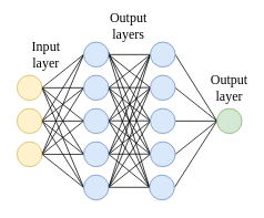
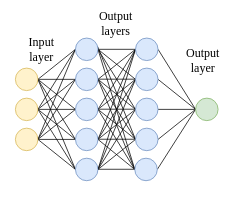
- <mxCell id="49" value="&lt;div style=&quot;font-size: 16px&quot;&gt;&lt;font style=&quot;font-size: 16px&quot;&gt;Output&lt;/font&gt;&lt;/div&gt;&lt;div style=&quot;font-size: 16px&quot;&gt;&lt;font style=&quot;font-size: 16px&quot;&gt;layer&lt;br&gt;&lt;/font&gt;&lt;/div&gt;" style="text;html=1;strokeColor=none;fillColor=none;align=center;verticalAlign=middle;whiteSpace=wrap;rounded=0;fontFamily=lmodern;" parent="1" vertex="1"><mxGeometry x="255" y="95" width="40" height="20" as="geometry" /></mxCell>
+ <mxCell id="49" value="&lt;div style=&quot;font-size: 16px&quot;&gt;&lt;font style=&quot;font-size: 16px&quot;&gt;Output&lt;/font&gt;&lt;/div&gt;&lt;div style=&quot;font-size: 16px&quot;&gt;&lt;font style=&quot;font-size: 16px&quot;&gt;layer&lt;br&gt;&lt;/font&gt;&lt;/div&gt;" style="text;html=1;strokeColor=none;fillColor=none;align=center;verticalAlign=middle;whiteSpace=wrap;rounded=0;fontFamily=lmodern;" parent="1" vertex="1"><mxGeometry x="250" y="70" width="40" height="20" as="geometry" /></mxCell>
